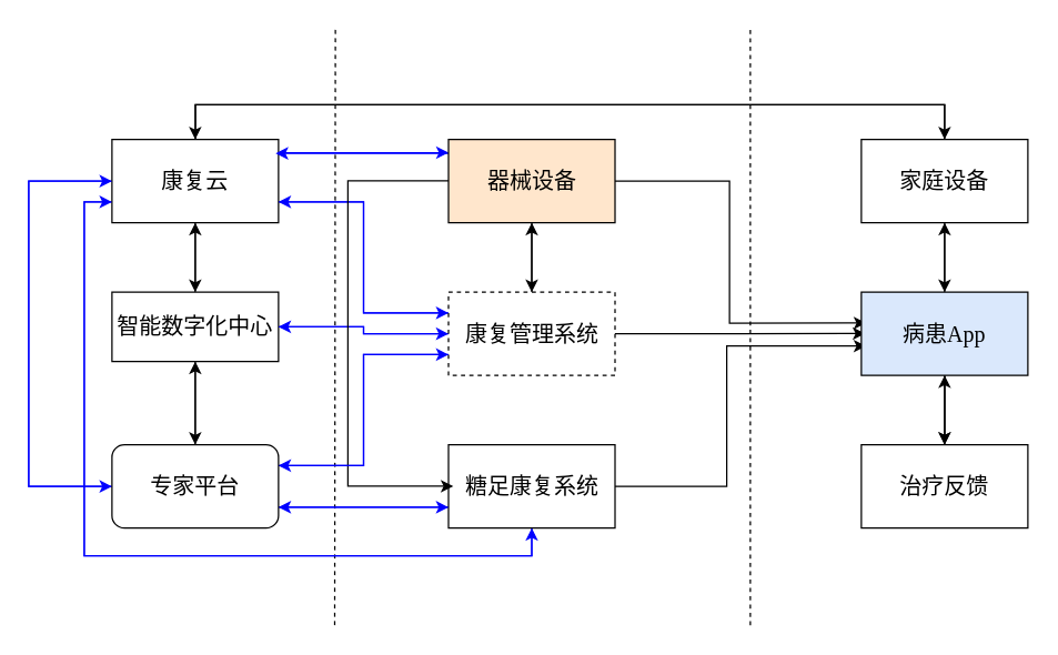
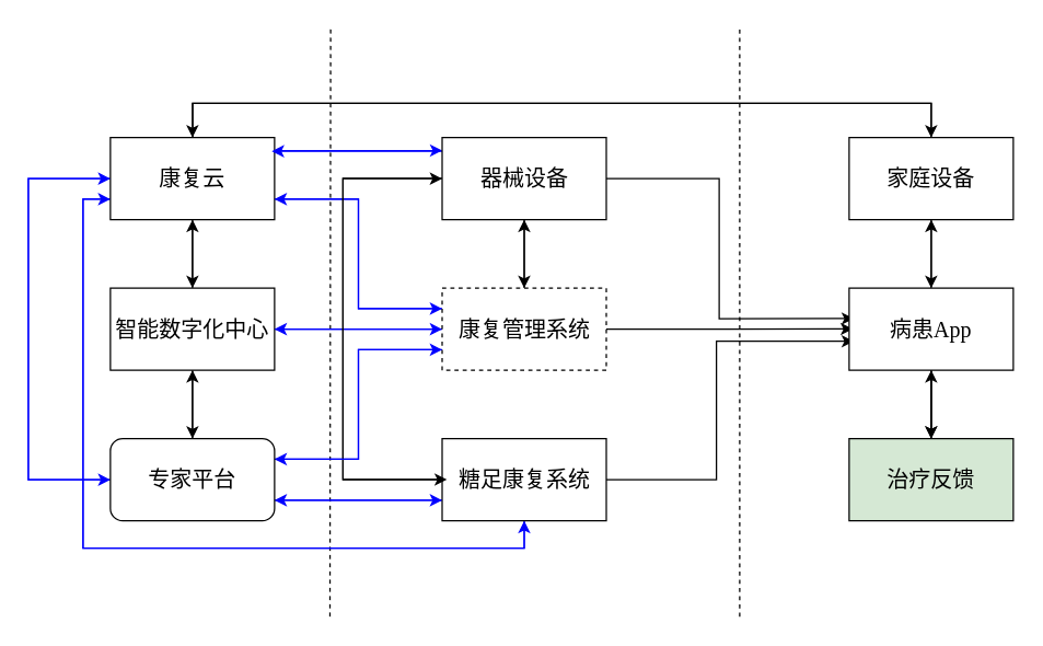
- <mxCell id="30" value="器械设备" style="rounded=0;whiteSpace=wrap;html=1;fontFamily=Lucida Console;fontSize=16;fillColor=#ffe6cc;" vertex="1" parent="1"><mxGeometry x="322.5" y="100" width="120" height="60" as="geometry" /></mxCell>
+ <mxCell id="30" value="器械设备" style="rounded=0;whiteSpace=wrap;html=1;fontFamily=Lucida Console;fontSize=16;" vertex="1" parent="1"><mxGeometry x="322.5" y="100" width="120" height="60" as="geometry" /></mxCell>
- <mxCell id="7" value="智能数字化中心" style="rounded=0;whiteSpace=wrap;html=1;fontFamily=Lucida Console;fontSize=16;" vertex="1" parent="1"><mxGeometry x="80" y="210" width="120" height="50" as="geometry" /></mxCell>
+ <mxCell id="7" value="智能数字化中心" style="rounded=0;whiteSpace=wrap;html=1;fontFamily=Lucida Console;fontSize=16;" vertex="1" parent="1"><mxGeometry x="80" y="210" width="120" height="60" as="geometry" /></mxCell>
- <mxCell id="39" value="病患App" style="rounded=0;whiteSpace=wrap;html=1;fontFamily=Lucida Console;fontSize=16;fillColor=#dae8fc;" vertex="1" parent="1"><mxGeometry x="620" y="210" width="120" height="60" as="geometry" /></mxCell>
+ <mxCell id="39" value="病患App" style="rounded=0;whiteSpace=wrap;html=1;fontFamily=Lucida Console;fontSize=16;" vertex="1" parent="1"><mxGeometry x="620" y="210" width="120" height="60" as="geometry" /></mxCell>
+ <mxCell id="22" style="edgeStyle=orthogonalEdgeStyle;rounded=0;orthogonalLoop=1;jettySize=auto;html=1;exitX=0;exitY=0.5;exitDx=0;exitDy=0;entryX=0;entryY=0.5;entryDx=0;entryDy=0;fontFamily=Lucida Console;fontSize=16;" edge="1" parent="1" source="25" target="30"><mxGeometry relative="1" as="geometry"><Array as="points"><mxPoint x="250" y="350" /><mxPoint x="250" y="130" /></Array></mxGeometry></mxCell>
- <mxCell id="45" value="治疗反馈" style="rounded=0;whiteSpace=wrap;html=1;fontFamily=Lucida Console;fontSize=16;" vertex="1" parent="1"><mxGeometry x="620" y="320" width="120" height="60" as="geometry" /></mxCell>
+ <mxCell id="45" value="治疗反馈" style="rounded=0;whiteSpace=wrap;html=1;fontFamily=Lucida Console;fontSize=16;fillColor=#d5e8d4;" vertex="1" parent="1"><mxGeometry x="620" y="320" width="120" height="60" as="geometry" /></mxCell>
